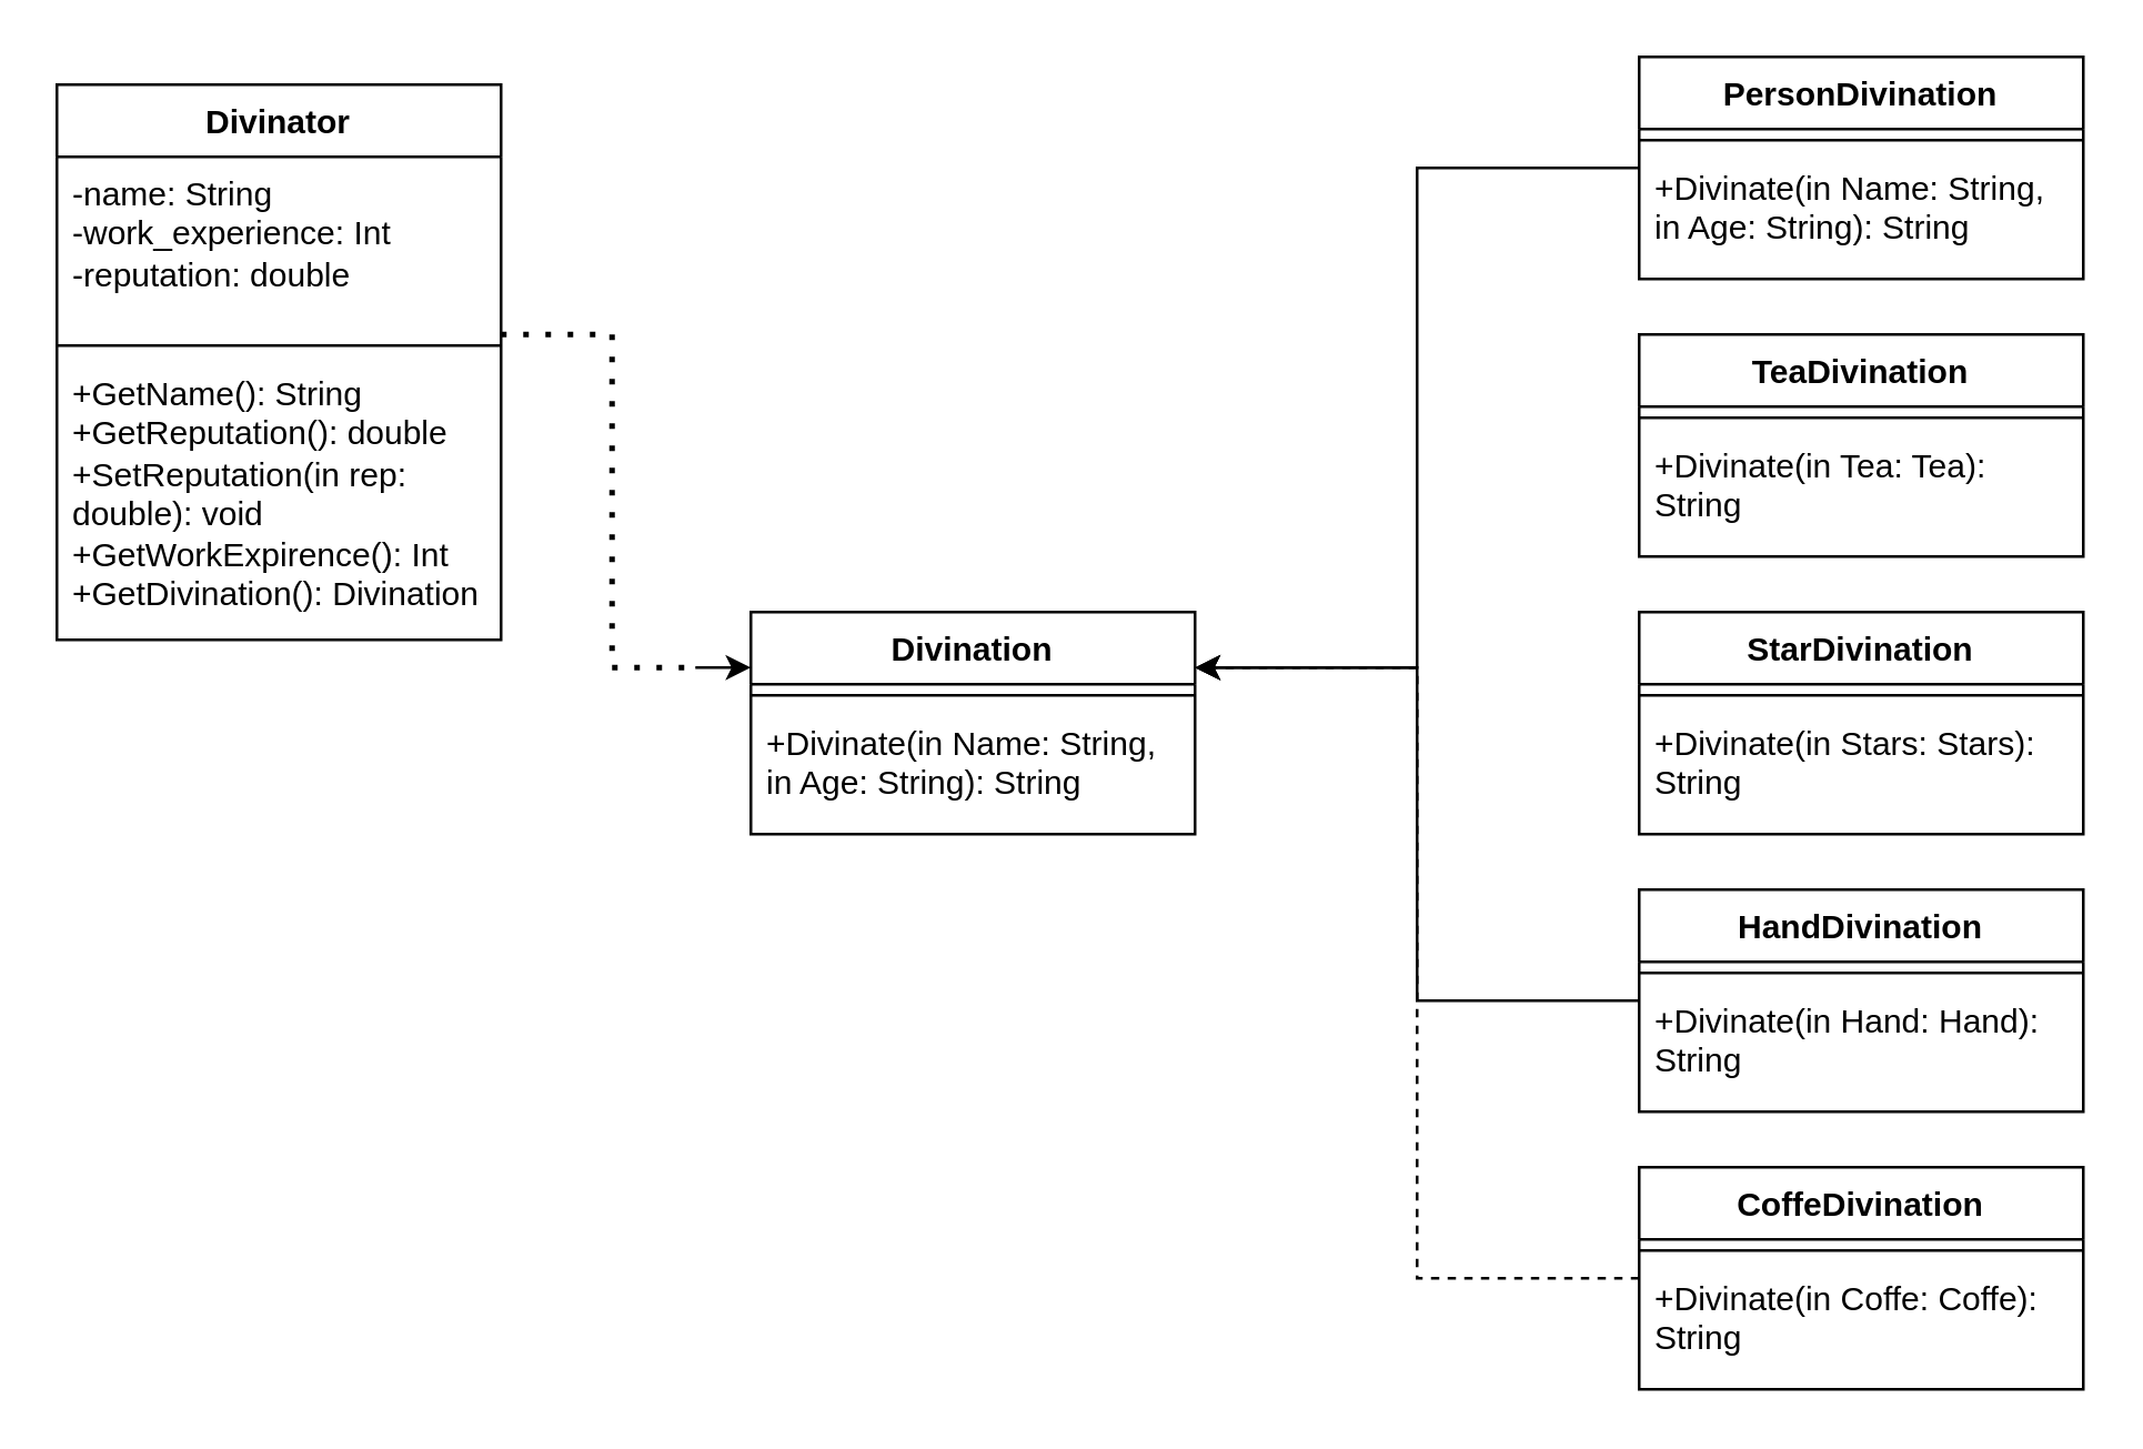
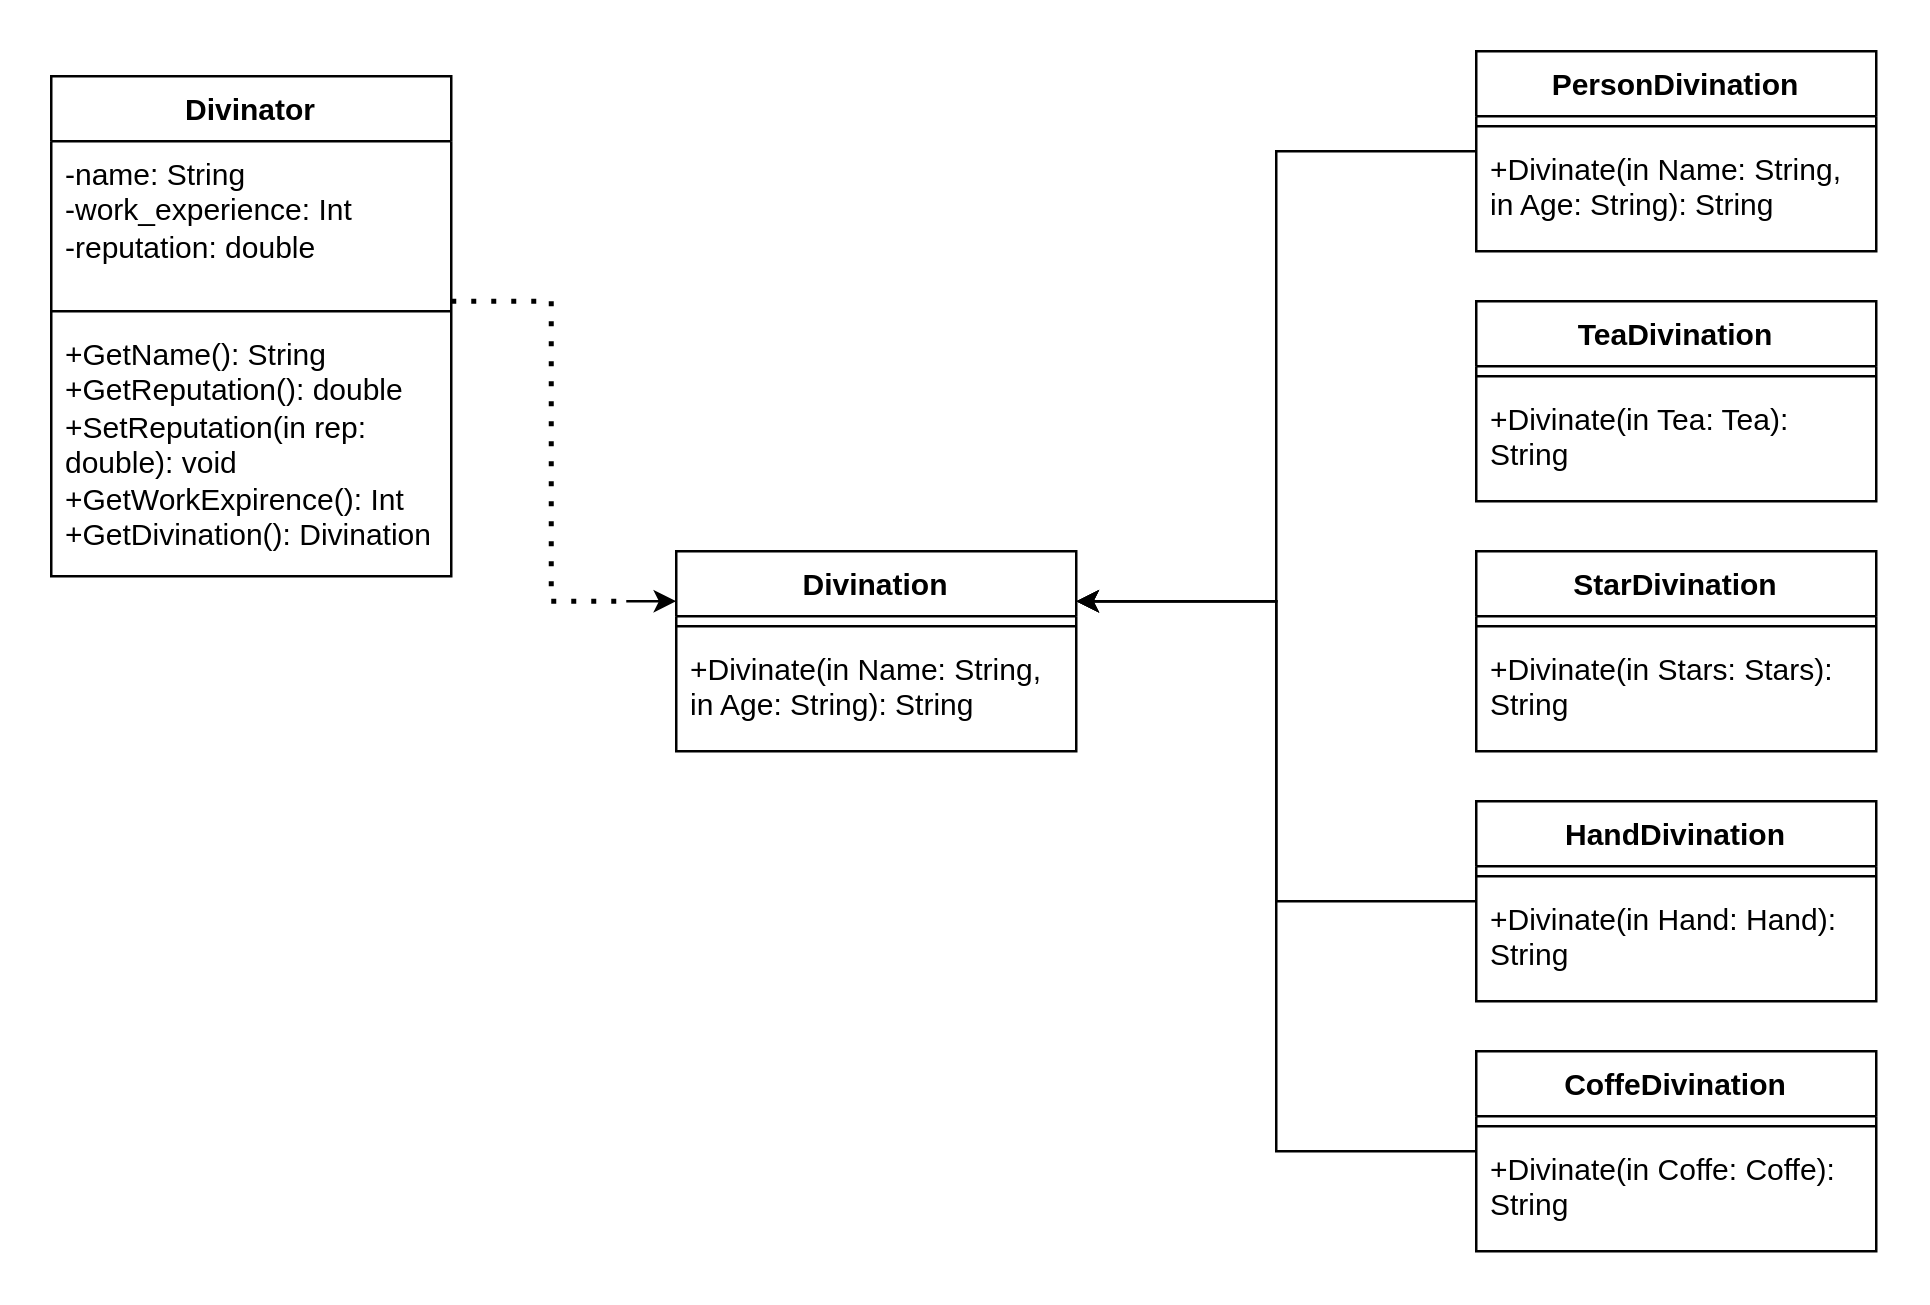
- <mxCell id="17" style="edgeStyle=orthogonalEdgeStyle;rounded=0;orthogonalLoop=1;jettySize=auto;html=1;entryX=1;entryY=0.25;entryDx=0;entryDy=0;dashed=1;" edge="1" parent="1" source="18" target="24"><mxGeometry relative="1" as="geometry" /></mxCell>
+ <mxCell id="17" style="edgeStyle=orthogonalEdgeStyle;rounded=0;orthogonalLoop=1;jettySize=auto;html=1;entryX=1;entryY=0.25;entryDx=0;entryDy=0;" edge="1" parent="1" source="18" target="24"><mxGeometry relative="1" as="geometry" /></mxCell>
